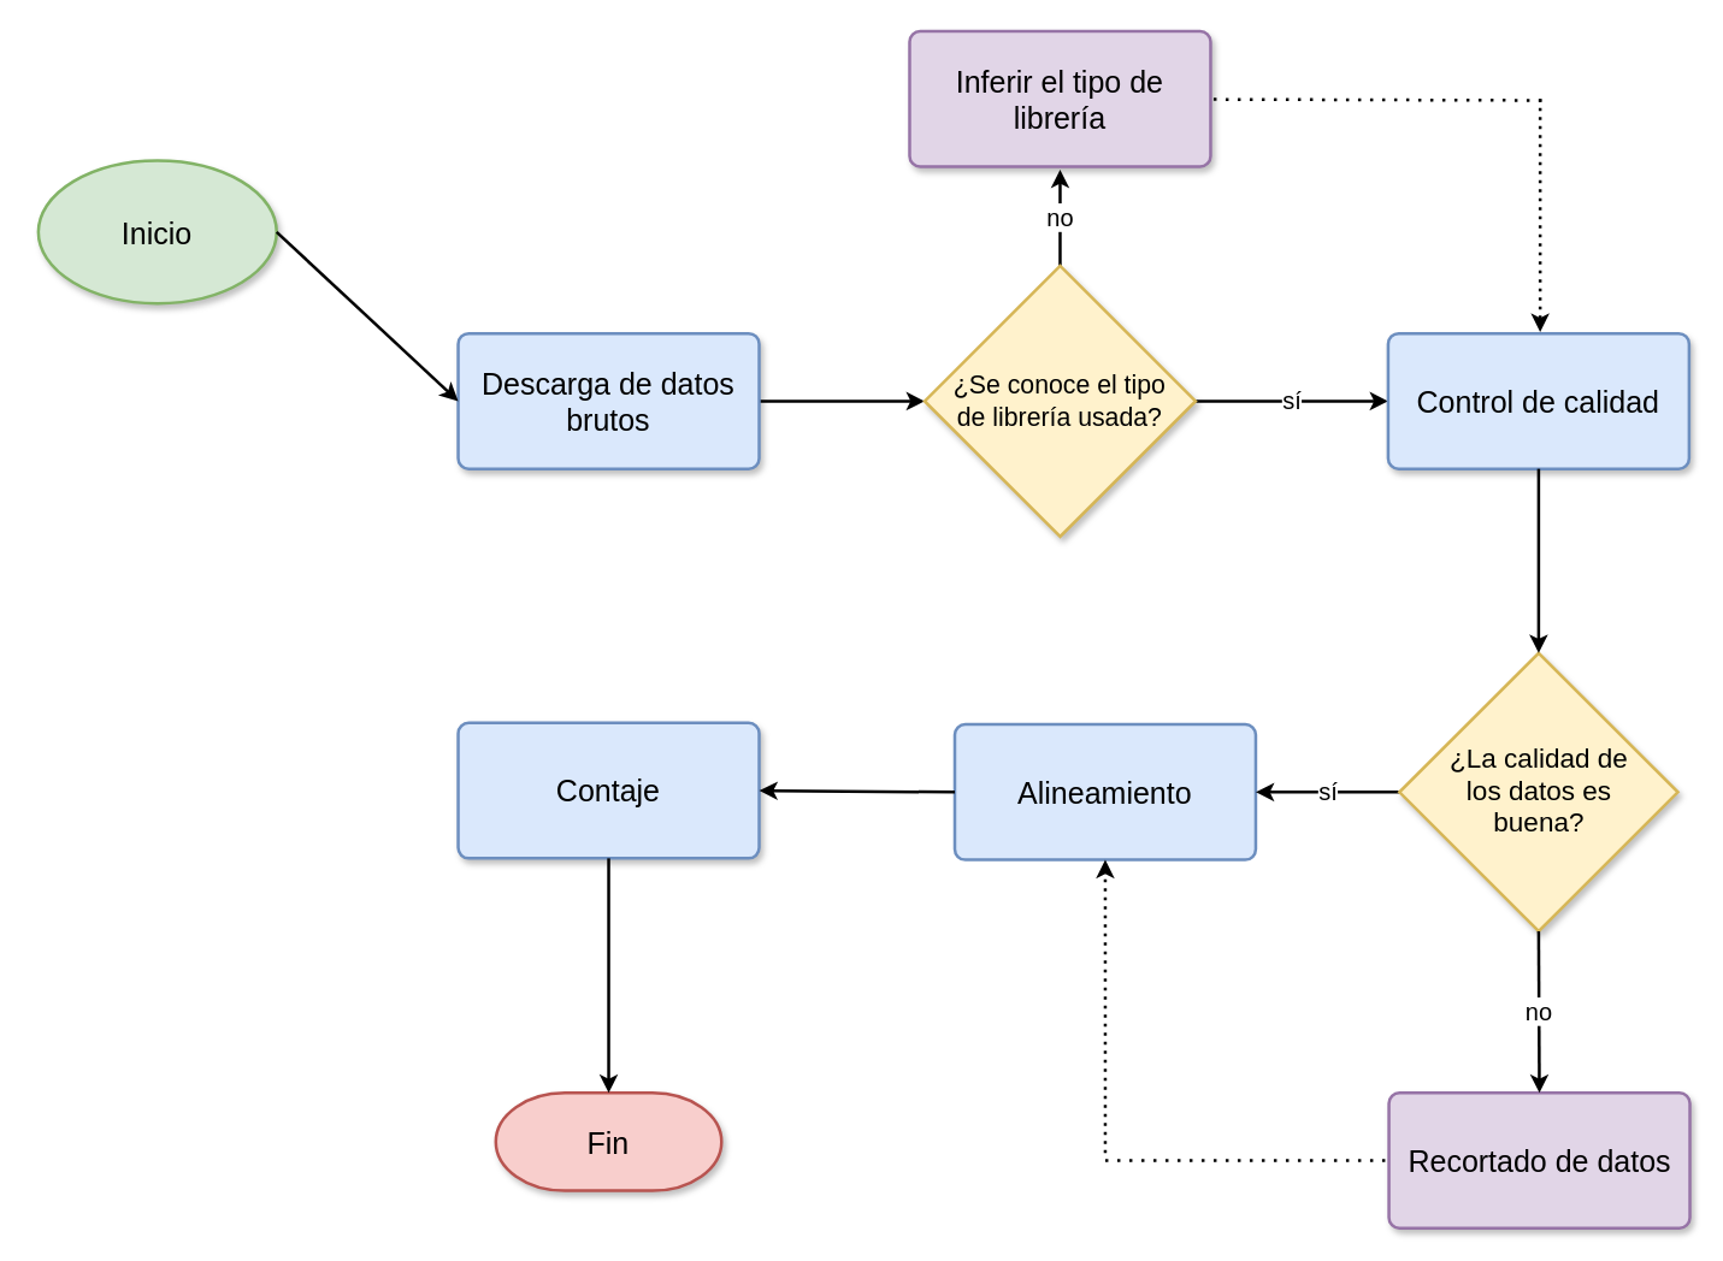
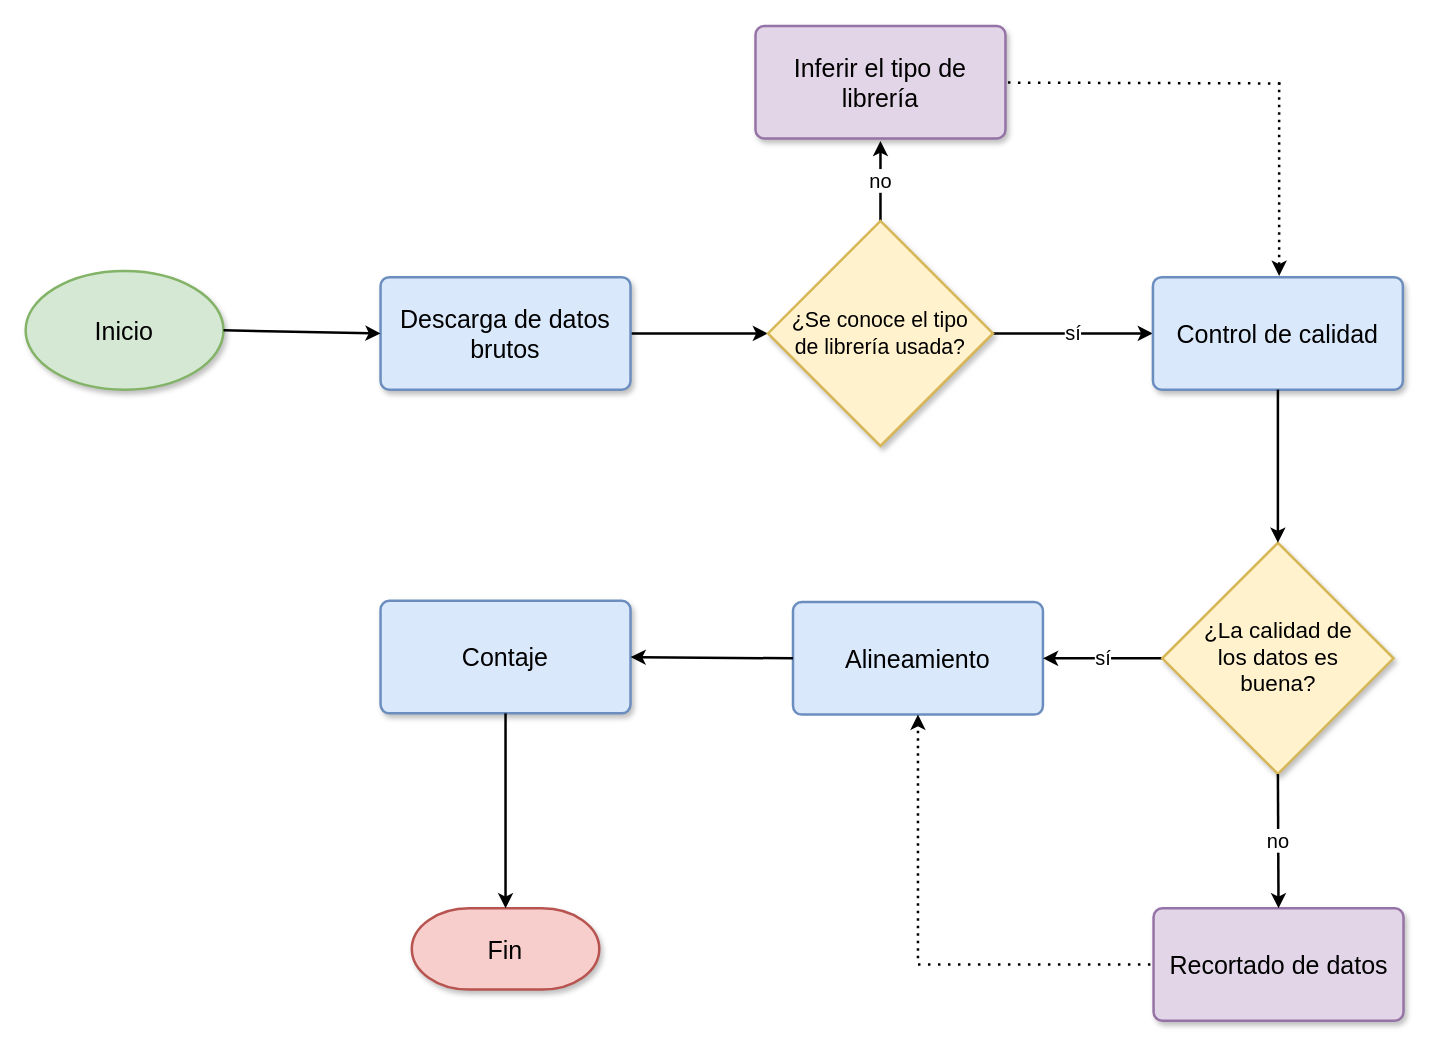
- <mxCell id="5" value="&lt;font style=&quot;font-size: 20px;&quot;&gt;Inicio&lt;/font&gt;" style="strokeWidth=2;html=1;shape=mxgraph.flowchart.start_1;whiteSpace=wrap;flipH=1;flipV=1;fillColor=#d5e8d4;strokeColor=#82b366;shadow=1;sketch=0;" parent="1" vertex="1"><mxGeometry x="25" y="106" width="158.33" height="95" as="geometry" /></mxCell>
+ <mxCell id="5" value="&lt;font style=&quot;font-size: 20px;&quot;&gt;Inicio&lt;/font&gt;" style="strokeWidth=2;html=1;shape=mxgraph.flowchart.start_1;whiteSpace=wrap;flipH=1;flipV=1;fillColor=#d5e8d4;strokeColor=#82b366;shadow=1;sketch=0;" parent="1" vertex="1"><mxGeometry x="20" y="216" width="158.33" height="95" as="geometry" /></mxCell>
